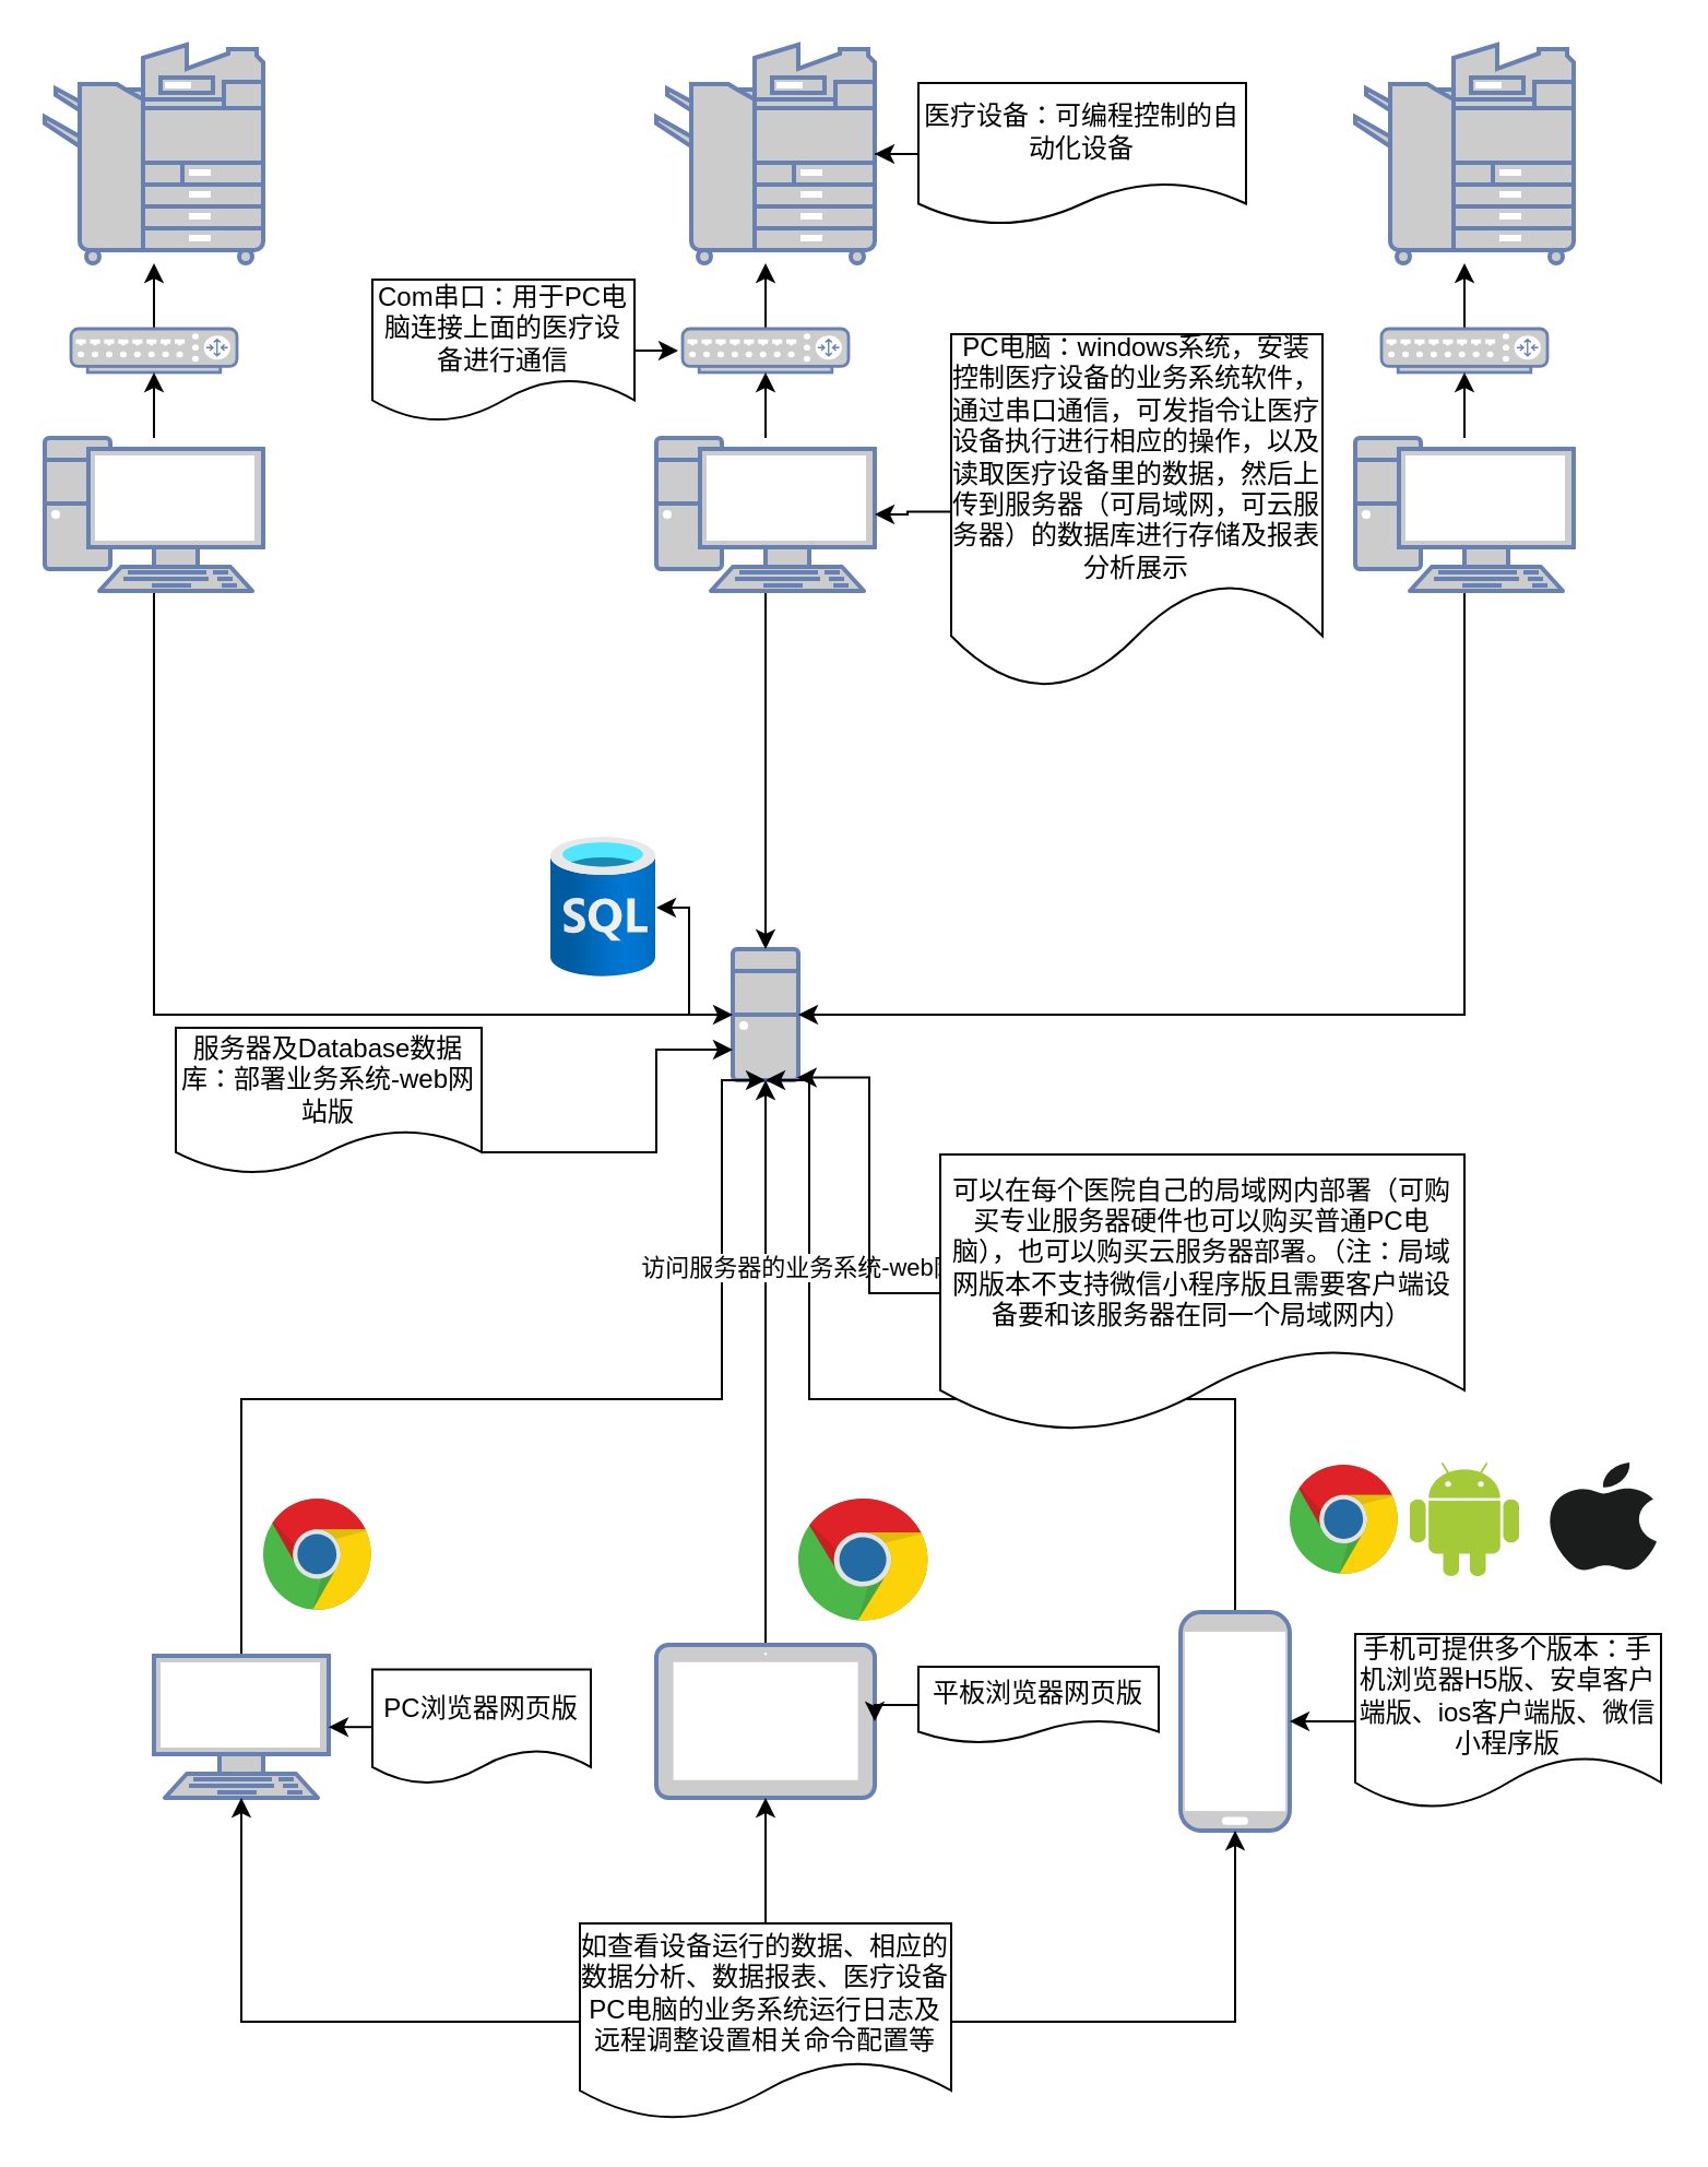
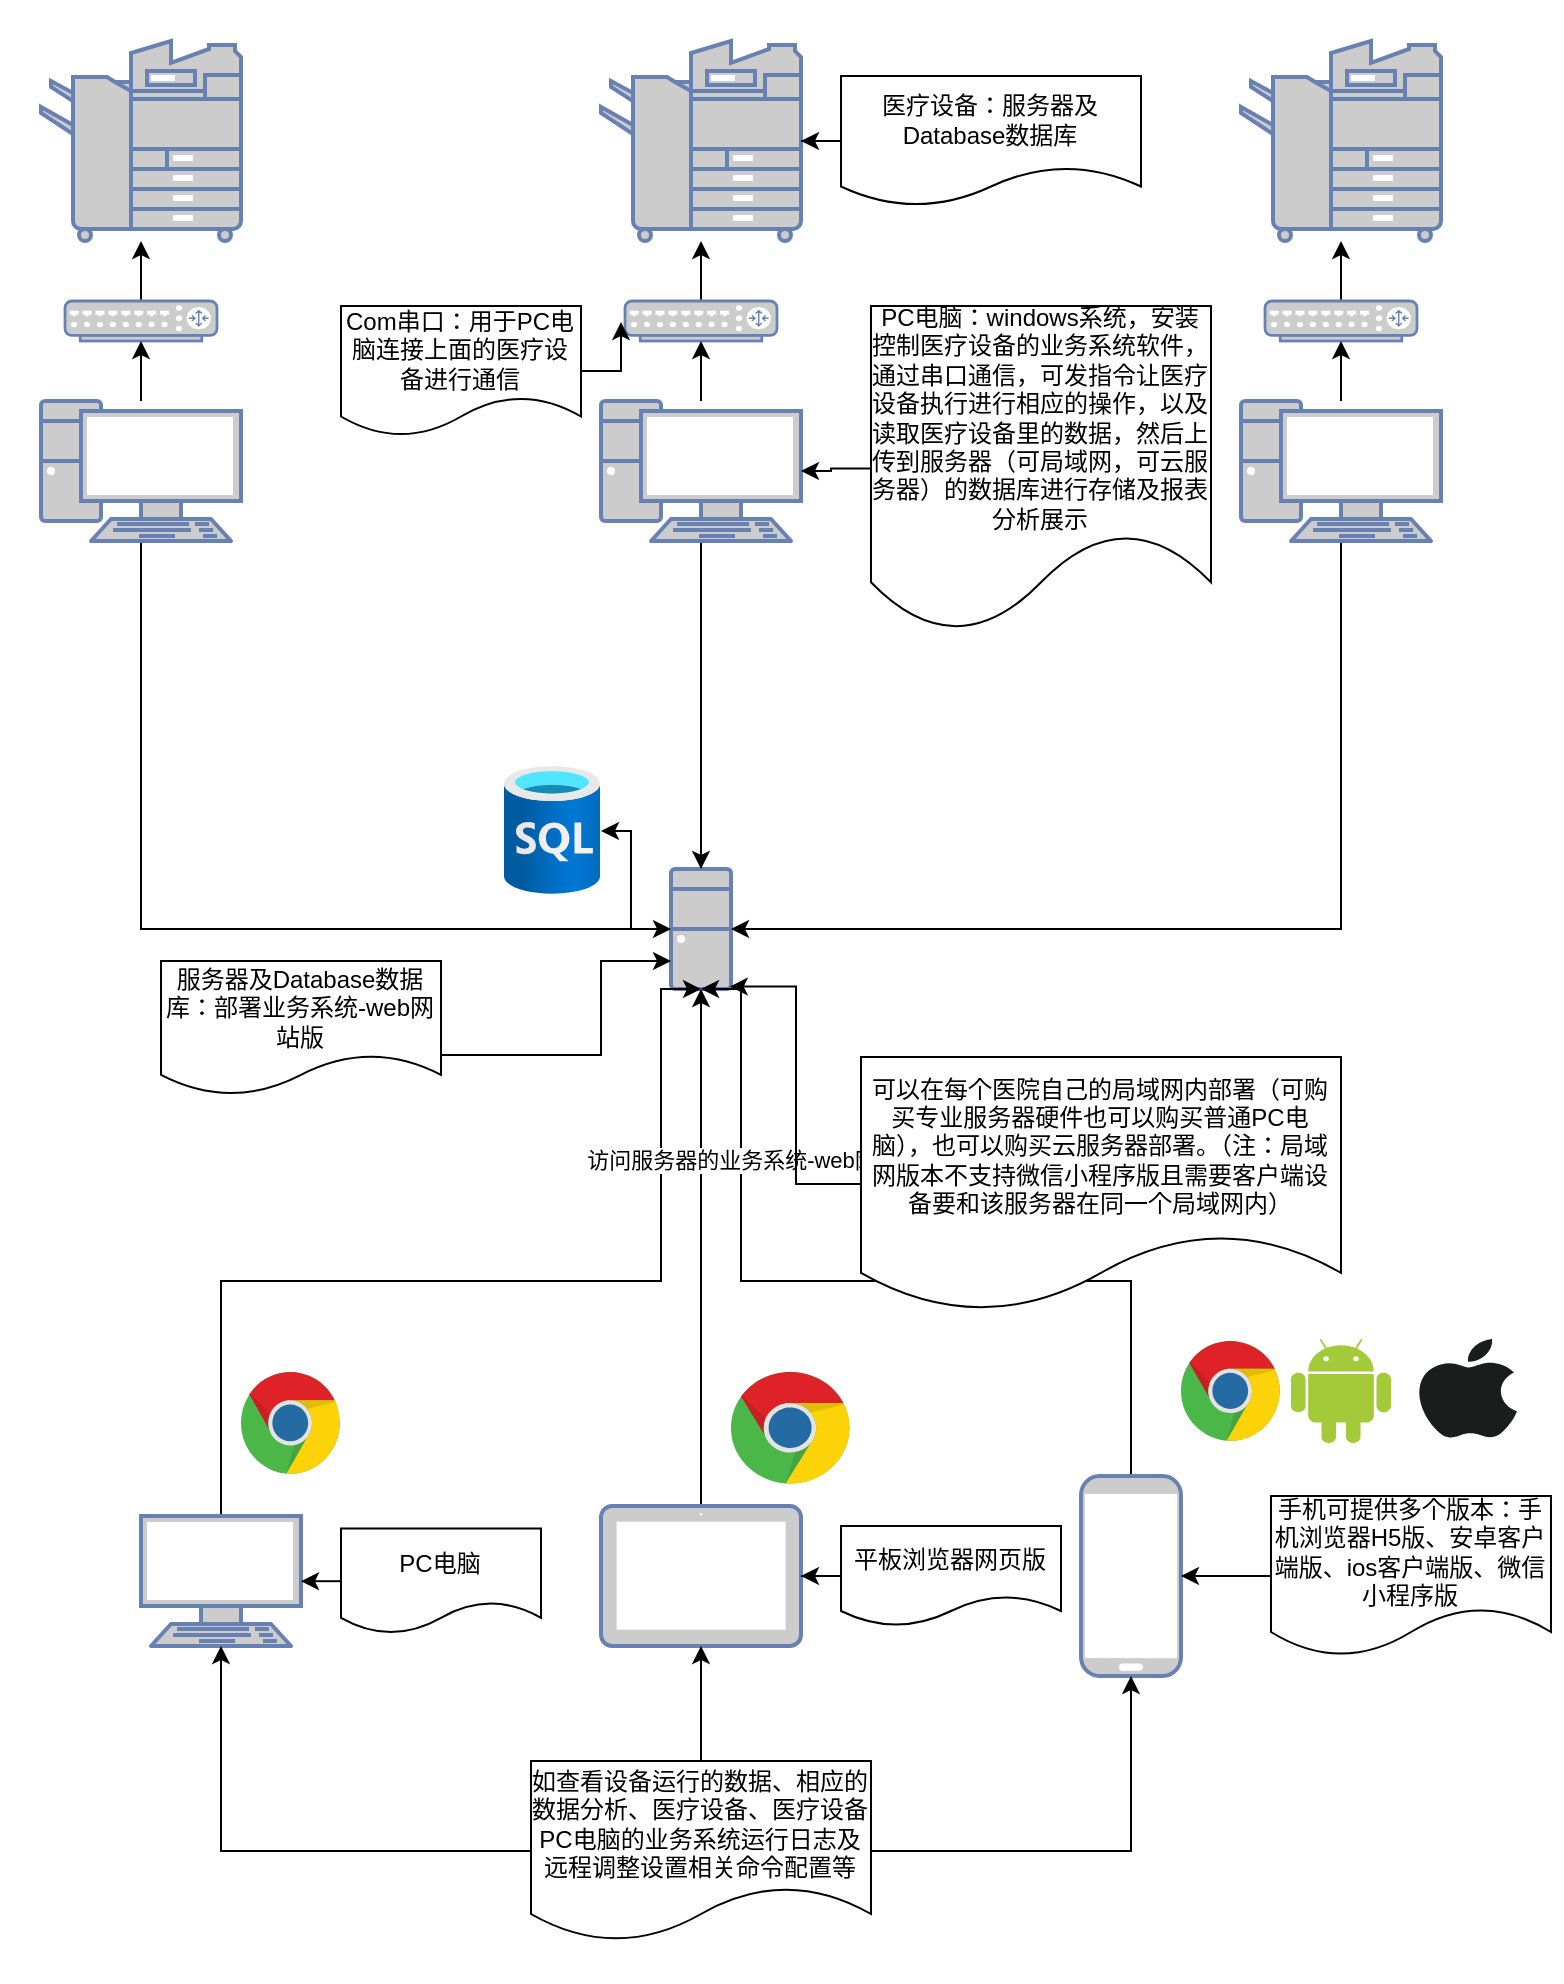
- <mxCell id="12" value="医疗设备：可编程控制的自动化设备" style="shape=document;whiteSpace=wrap;html=1;boundedLbl=1;" parent="1" vertex="1"><mxGeometry x="420" y="37.5" width="150" height="65" as="geometry" /></mxCell>
+ <mxCell id="12" value="医疗设备：服务器及Database数据库" style="shape=document;whiteSpace=wrap;html=1;boundedLbl=1;" parent="1" vertex="1"><mxGeometry x="420" y="37.5" width="150" height="65" as="geometry" /></mxCell>
- <mxCell id="14" value="Com串口：用于PC电脑连接上面的医疗设备进行通信" style="shape=document;whiteSpace=wrap;html=1;boundedLbl=1;" parent="1" vertex="1"><mxGeometry x="170" y="127.5" width="120" height="65" as="geometry" /></mxCell>
+ <mxCell id="14" value="Com串口：用于PC电脑连接上面的医疗设备进行通信" style="shape=document;whiteSpace=wrap;html=1;boundedLbl=1;" parent="1" vertex="1"><mxGeometry x="170" y="152.5" width="120" height="65" as="geometry" /></mxCell>
- <mxCell id="30" value="服务器及Database数据库：部署业务系统-web网站版" style="shape=document;whiteSpace=wrap;html=1;boundedLbl=1;" parent="1" vertex="1"><mxGeometry x="80" y="470" width="140" height="67" as="geometry" /></mxCell>
+ <mxCell id="30" value="服务器及Database数据库：部署业务系统-web网站版" style="shape=document;whiteSpace=wrap;html=1;boundedLbl=1;" parent="1" vertex="1"><mxGeometry x="80" y="480" width="140" height="67" as="geometry" /></mxCell>
- <mxCell id="47" value="平板浏览器网页版" style="shape=document;whiteSpace=wrap;html=1;boundedLbl=1;" parent="1" vertex="1"><mxGeometry x="420" y="762.5" width="110" height="35" as="geometry" /></mxCell>
+ <mxCell id="47" value="平板浏览器网页版" style="shape=document;whiteSpace=wrap;html=1;boundedLbl=1;" parent="1" vertex="1"><mxGeometry x="420" y="762.5" width="110" height="50" as="geometry" /></mxCell>
- <mxCell id="41" value="PC浏览器网页版" style="shape=document;whiteSpace=wrap;html=1;boundedLbl=1;" parent="1" vertex="1"><mxGeometry x="170" y="763.75" width="100" height="52.5" as="geometry" /></mxCell>
+ <mxCell id="41" value="PC电脑" style="shape=document;whiteSpace=wrap;html=1;boundedLbl=1;" parent="1" vertex="1"><mxGeometry x="170" y="763.75" width="100" height="52.5" as="geometry" /></mxCell>
- <mxCell id="49" value="手机可提供多个版本：手机浏览器H5版、安卓客户端版、ios客户端版、微信小程序版" style="shape=document;whiteSpace=wrap;html=1;boundedLbl=1;" parent="1" vertex="1"><mxGeometry x="620" y="747.5" width="140" height="80" as="geometry" /></mxCell>
+ <mxCell id="49" value="手机可提供多个版本：手机浏览器H5版、安卓客户端版、ios客户端版、微信小程序版" style="shape=document;whiteSpace=wrap;html=1;boundedLbl=1;" parent="1" vertex="1"><mxGeometry x="635" y="747.5" width="140" height="80" as="geometry" /></mxCell>
- <mxCell id="45" value="&lt;span&gt;如查看设备运行的数据、相应的数据分析、数据报表、医疗设备PC电脑的业务系统运行日志及远程调整设置相关命令配置等&lt;/span&gt;" style="shape=document;whiteSpace=wrap;html=1;boundedLbl=1;" parent="1" vertex="1"><mxGeometry x="265" y="880" width="170" height="90" as="geometry" /></mxCell>
+ <mxCell id="45" value="&lt;span&gt;如查看设备运行的数据、相应的数据分析、医疗设备、医疗设备PC电脑的业务系统运行日志及远程调整设置相关命令配置等&lt;/span&gt;" style="shape=document;whiteSpace=wrap;html=1;boundedLbl=1;" parent="1" vertex="1"><mxGeometry x="265" y="880" width="170" height="90" as="geometry" /></mxCell>
